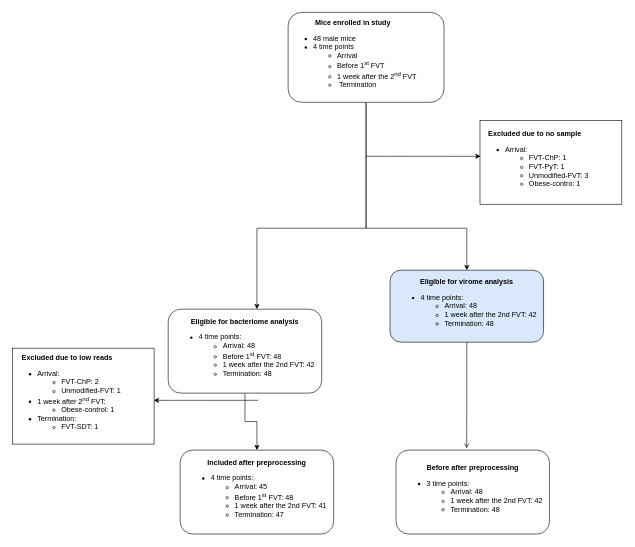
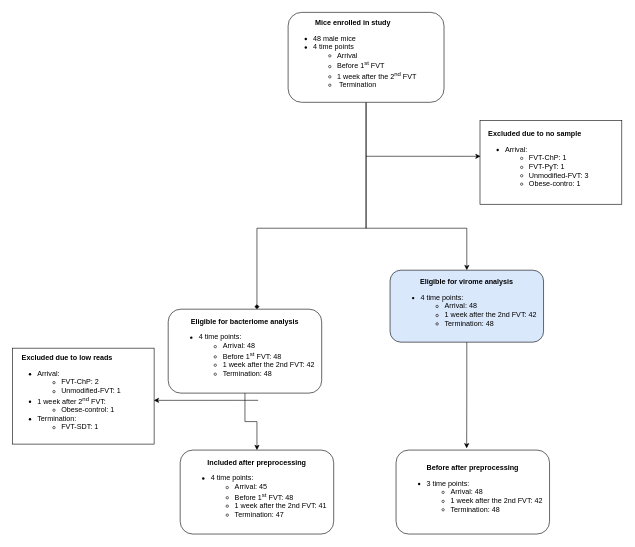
- <mxCell id="2" style="edgeStyle=orthogonalEdgeStyle;rounded=0;orthogonalLoop=1;jettySize=auto;html=1;" edge="1" parent="1" source="4" target="6"><mxGeometry relative="1" as="geometry"><Array as="points"><mxPoint x="610" y="380" /><mxPoint x="428" y="380" /></Array></mxGeometry></mxCell>
+ <mxCell id="2" style="edgeStyle=orthogonalEdgeStyle;rounded=0;orthogonalLoop=1;jettySize=auto;html=1;endArrow=diamond;" edge="1" parent="1" source="4" target="6"><mxGeometry relative="1" as="geometry"><Array as="points"><mxPoint x="610" y="380" /><mxPoint x="428" y="380" /></Array></mxGeometry></mxCell>
- <mxCell id="14" style="edgeStyle=orthogonalEdgeStyle;rounded=0;orthogonalLoop=1;jettySize=auto;html=1;exitX=0.5;exitY=1;exitDx=0;exitDy=0;entryX=0.46;entryY=-0.021;entryDx=0;entryDy=0;entryPerimeter=0;endArrow=open;" edge="1" parent="1" source="8" target="11"><mxGeometry relative="1" as="geometry" /></mxCell>
+ <mxCell id="14" style="edgeStyle=orthogonalEdgeStyle;rounded=0;orthogonalLoop=1;jettySize=auto;html=1;exitX=0.5;exitY=1;exitDx=0;exitDy=0;entryX=0.46;entryY=-0.021;entryDx=0;entryDy=0;entryPerimeter=0;" edge="1" parent="1" source="8" target="11"><mxGeometry relative="1" as="geometry" /></mxCell>
